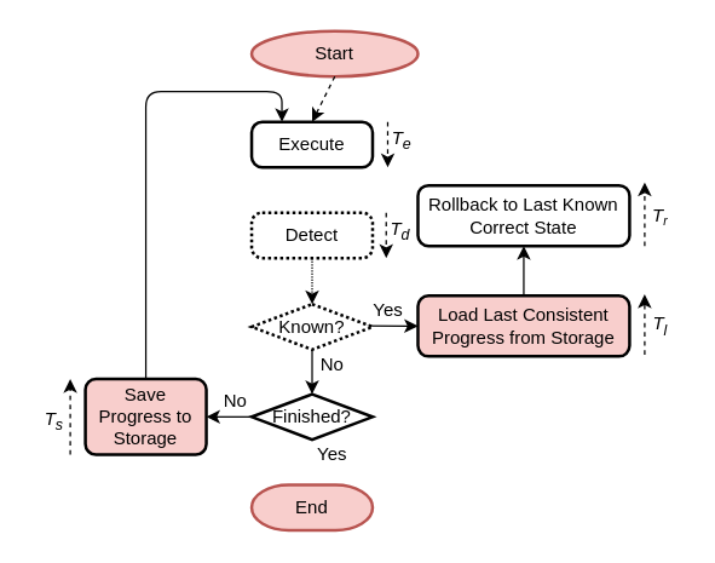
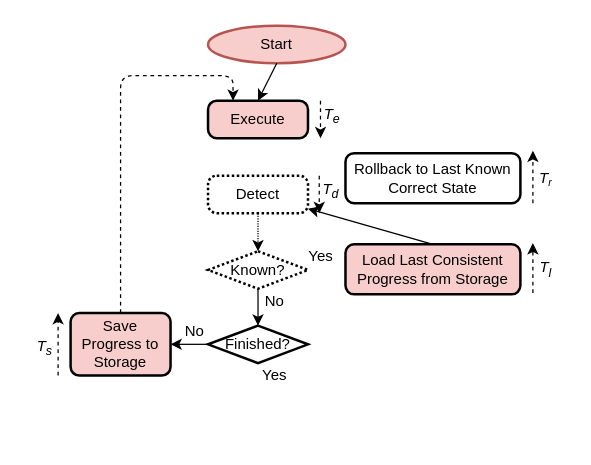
- <mxCell id="7" value="" style="endArrow=classic;html=1;exitX=0.5;exitY=1;exitDx=0;exitDy=0;entryX=0.5;entryY=0;entryDx=0;entryDy=0;exitPerimeter=0;dashed=1;" parent="1" source="2" target="15" edge="1"><mxGeometry width="50" height="50" relative="1" as="geometry"><mxPoint x="206" y="50" as="sourcePoint" /><mxPoint x="496" y="70" as="targetPoint" /></mxGeometry></mxCell>
+ <mxCell id="7" value="" style="endArrow=classic;html=1;exitX=0.5;exitY=1;exitDx=0;exitDy=0;entryX=0.5;entryY=0;entryDx=0;entryDy=0;exitPerimeter=0;" parent="1" source="2" target="15" edge="1"><mxGeometry width="50" height="50" relative="1" as="geometry"><mxPoint x="206" y="50" as="sourcePoint" /><mxPoint x="496" y="70" as="targetPoint" /></mxGeometry></mxCell>
- <mxCell id="15" value="Execute" style="rounded=1;whiteSpace=wrap;html=1;absoluteArcSize=1;arcSize=14;strokeWidth=2;" parent="1" vertex="1"><mxGeometry x="166" y="80" width="80" height="30" as="geometry" /></mxCell>
+ <mxCell id="15" value="Execute" style="rounded=1;whiteSpace=wrap;html=1;absoluteArcSize=1;arcSize=14;strokeWidth=2;fillColor=#f8cecc;" parent="1" vertex="1"><mxGeometry x="166" y="80" width="80" height="30" as="geometry" /></mxCell>
- <mxCell id="22" value="" style="endArrow=classic;html=1;exitX=0.5;exitY=0;exitDx=0;exitDy=0;entryX=0.25;entryY=0;entryDx=0;entryDy=0;" parent="1" source="3" target="15" edge="1"><mxGeometry width="50" height="50" relative="1" as="geometry"><mxPoint x="336" y="220" as="sourcePoint" /><mxPoint x="136" y="150" as="targetPoint" /><Array as="points"><mxPoint x="96" y="60" /><mxPoint x="186" y="60" /></Array></mxGeometry></mxCell>
+ <mxCell id="22" value="" style="endArrow=classic;html=1;exitX=0.5;exitY=0;exitDx=0;exitDy=0;entryX=0.25;entryY=0;entryDx=0;entryDy=0;dashed=1;" parent="1" source="3" target="15" edge="1"><mxGeometry width="50" height="50" relative="1" as="geometry"><mxPoint x="336" y="220" as="sourcePoint" /><mxPoint x="136" y="150" as="targetPoint" /><Array as="points"><mxPoint x="96" y="60" /><mxPoint x="186" y="60" /></Array></mxGeometry></mxCell>
- <mxCell id="27" value="" style="endArrow=classic;html=1;exitX=0.5;exitY=0;exitDx=0;exitDy=0;entryX=0.5;entryY=1;entryDx=0;entryDy=0;" parent="1" source="6" target="26" edge="1"><mxGeometry width="50" height="50" relative="1" as="geometry"><mxPoint x="236" y="190" as="sourcePoint" /><mxPoint x="286" y="140" as="targetPoint" /></mxGeometry></mxCell>
+ <mxCell id="27" value="" style="endArrow=classic;html=1;exitX=0.5;exitY=0;exitDx=0;exitDy=0;" parent="1" source="6" target="4" edge="1"><mxGeometry width="50" height="50" relative="1" as="geometry"><mxPoint x="236" y="190" as="sourcePoint" /><mxPoint x="286" y="140" as="targetPoint" /></mxGeometry></mxCell>
- <mxCell id="9" value="" style="endArrow=classic;html=1;exitX=0.925;exitY=0.475;exitDx=0;exitDy=0;exitPerimeter=0;entryX=0;entryY=0.5;entryDx=0;entryDy=0;" parent="1" source="17" target="6" edge="1"><mxGeometry width="50" height="50" relative="1" as="geometry"><mxPoint x="246" y="225.5" as="sourcePoint" /><mxPoint x="436" y="175.5" as="targetPoint" /></mxGeometry></mxCell>
- <mxCell id="5" value="End" style="strokeWidth=2;html=1;shape=mxgraph.flowchart.terminator;whiteSpace=wrap;fillColor=#f8cecc;strokeColor=#b85450;" parent="1" vertex="1"><mxGeometry x="166" y="320" width="80" height="30" as="geometry" /></mxCell>
